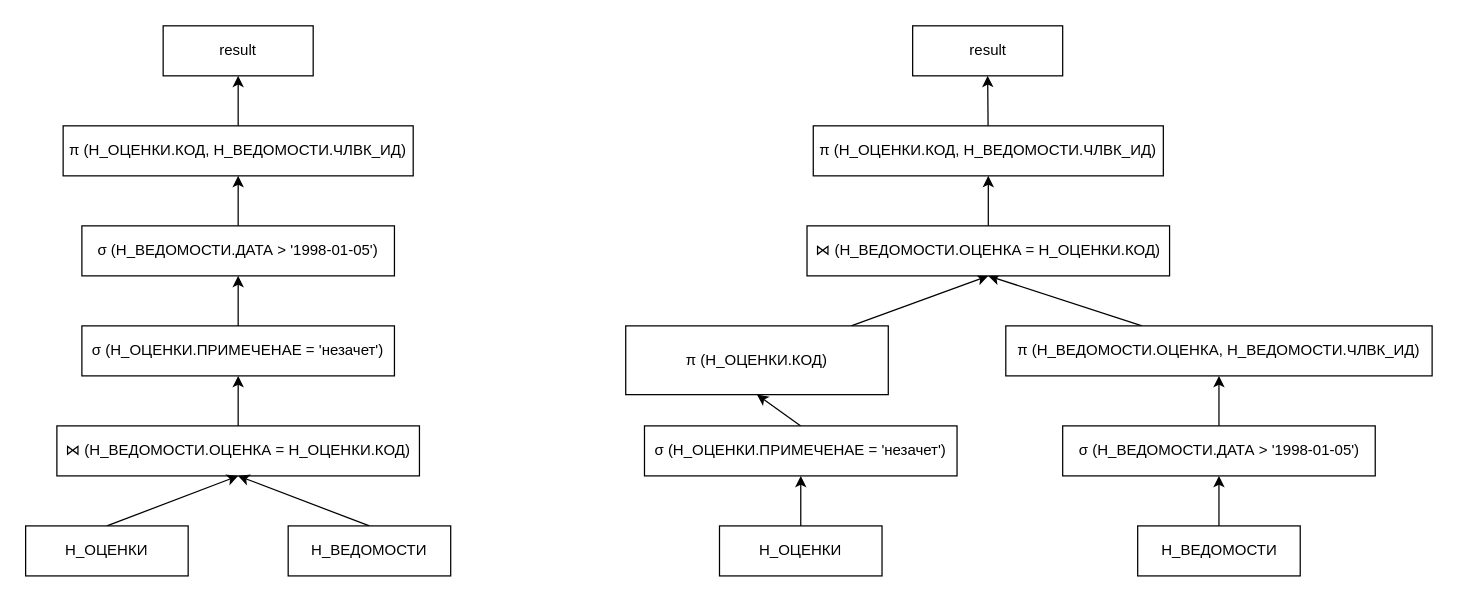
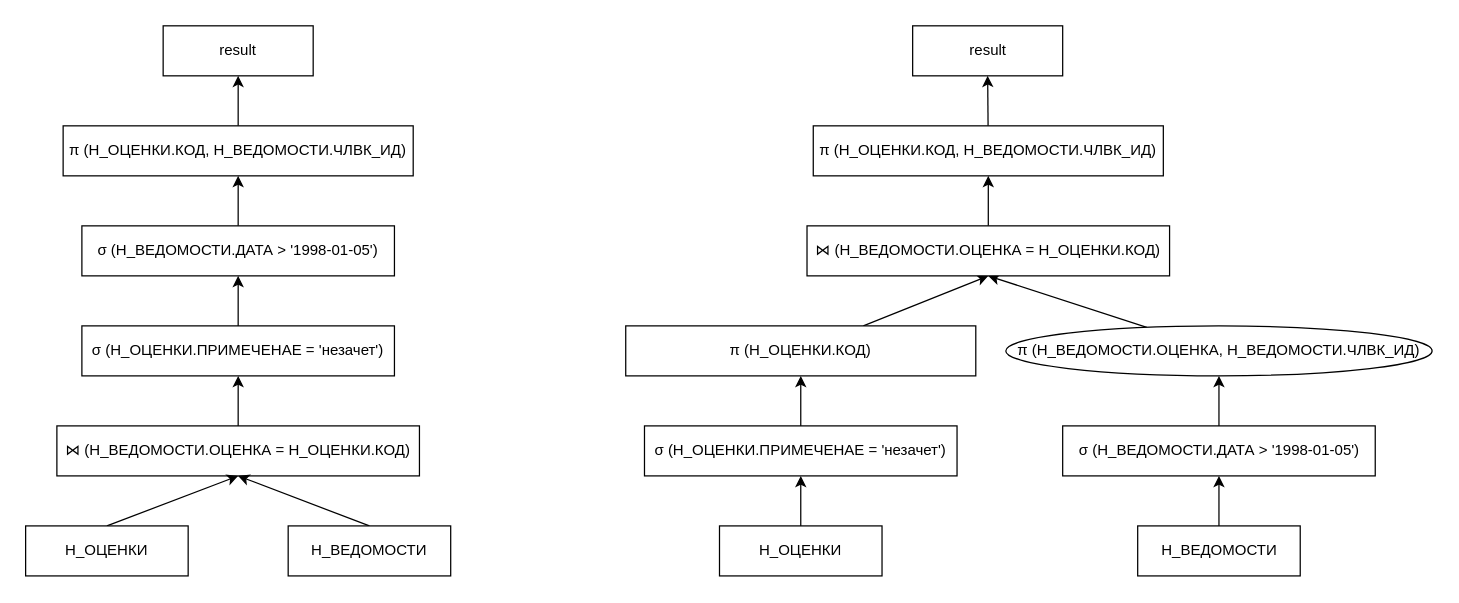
- <mxCell id="27" value="π (Н_ВЕДОМОСТИ.ОЦЕНКА, Н_ВЕДОМОСТИ.ЧЛВК_ИД)" style="rounded=0;whiteSpace=wrap;html=1;" vertex="1" parent="1"><mxGeometry x="804" y="260" width="341" height="40" as="geometry" /></mxCell>
+ <mxCell id="27" value="π (Н_ВЕДОМОСТИ.ОЦЕНКА, Н_ВЕДОМОСТИ.ЧЛВК_ИД)" style="ellipse;whiteSpace=wrap;html=1;" vertex="1" parent="1"><mxGeometry x="804" y="260" width="341" height="40" as="geometry" /></mxCell>
- <mxCell id="25" value="π (Н_ОЦЕНКИ.КОД)" style="rounded=0;whiteSpace=wrap;html=1;" vertex="1" parent="1"><mxGeometry x="500" y="260" width="210" height="55" as="geometry" /></mxCell>
+ <mxCell id="25" value="π (Н_ОЦЕНКИ.КОД)" style="rounded=0;whiteSpace=wrap;html=1;" vertex="1" parent="1"><mxGeometry x="500" y="260" width="280" height="40" as="geometry" /></mxCell>
